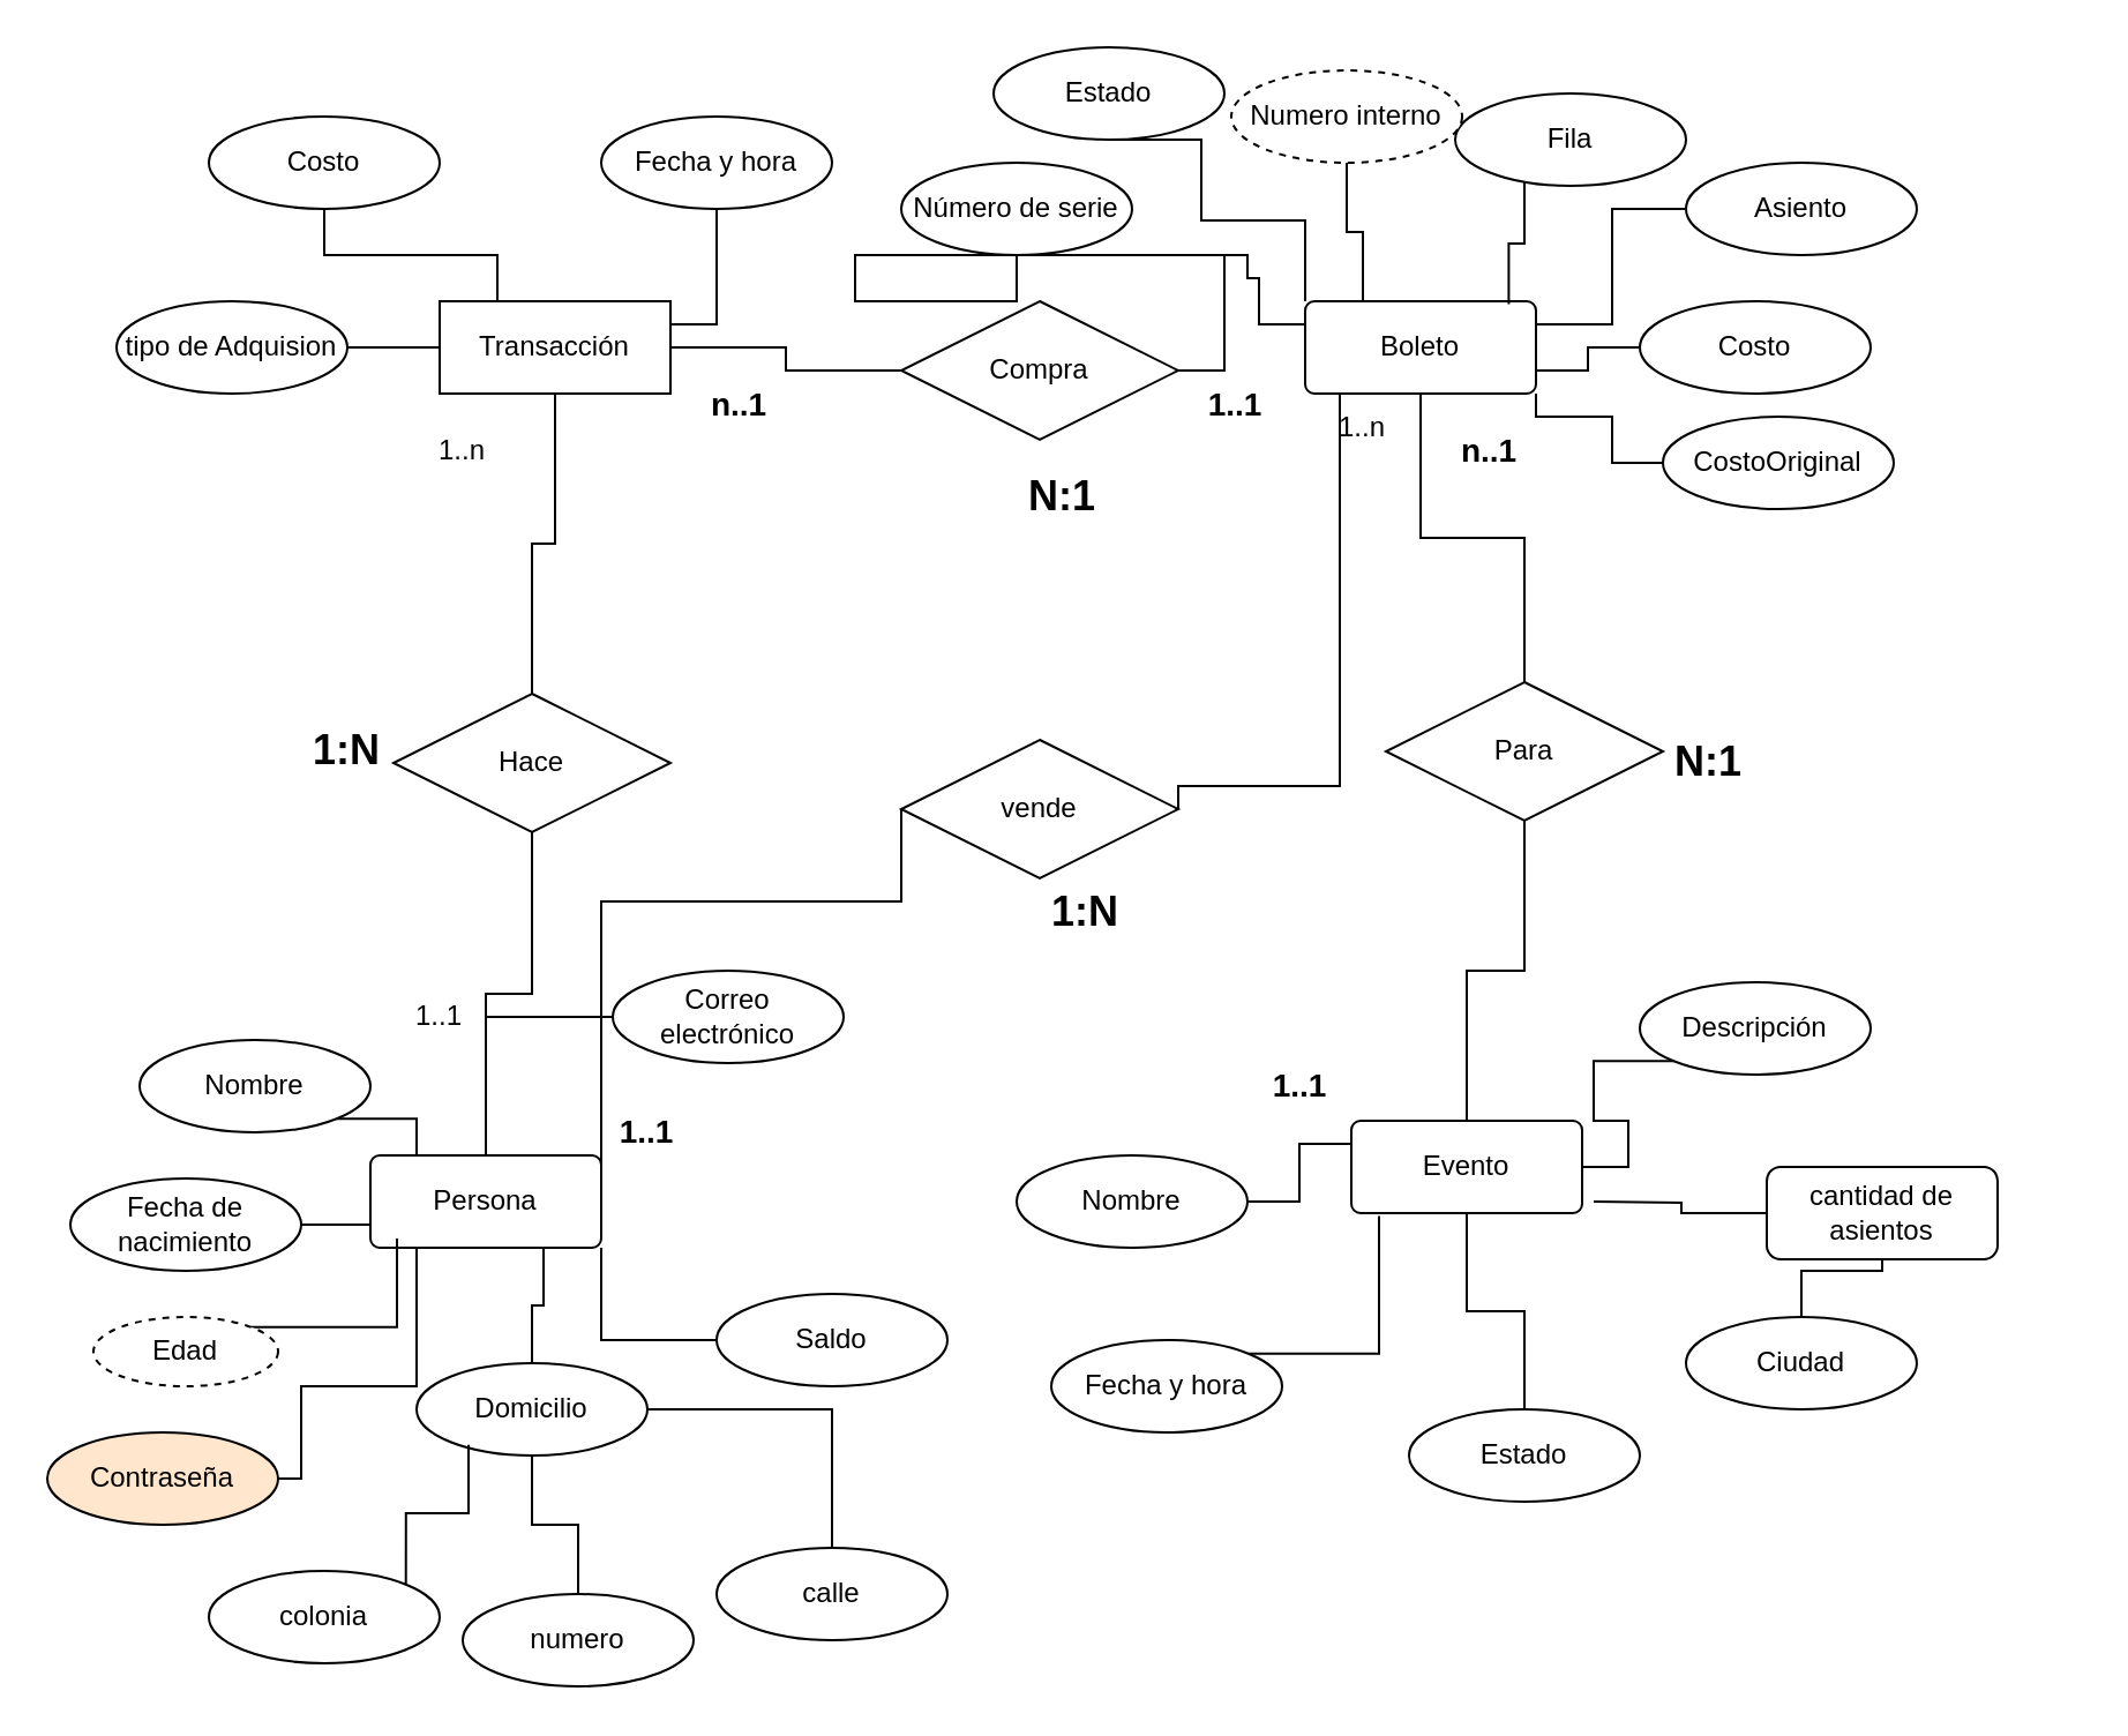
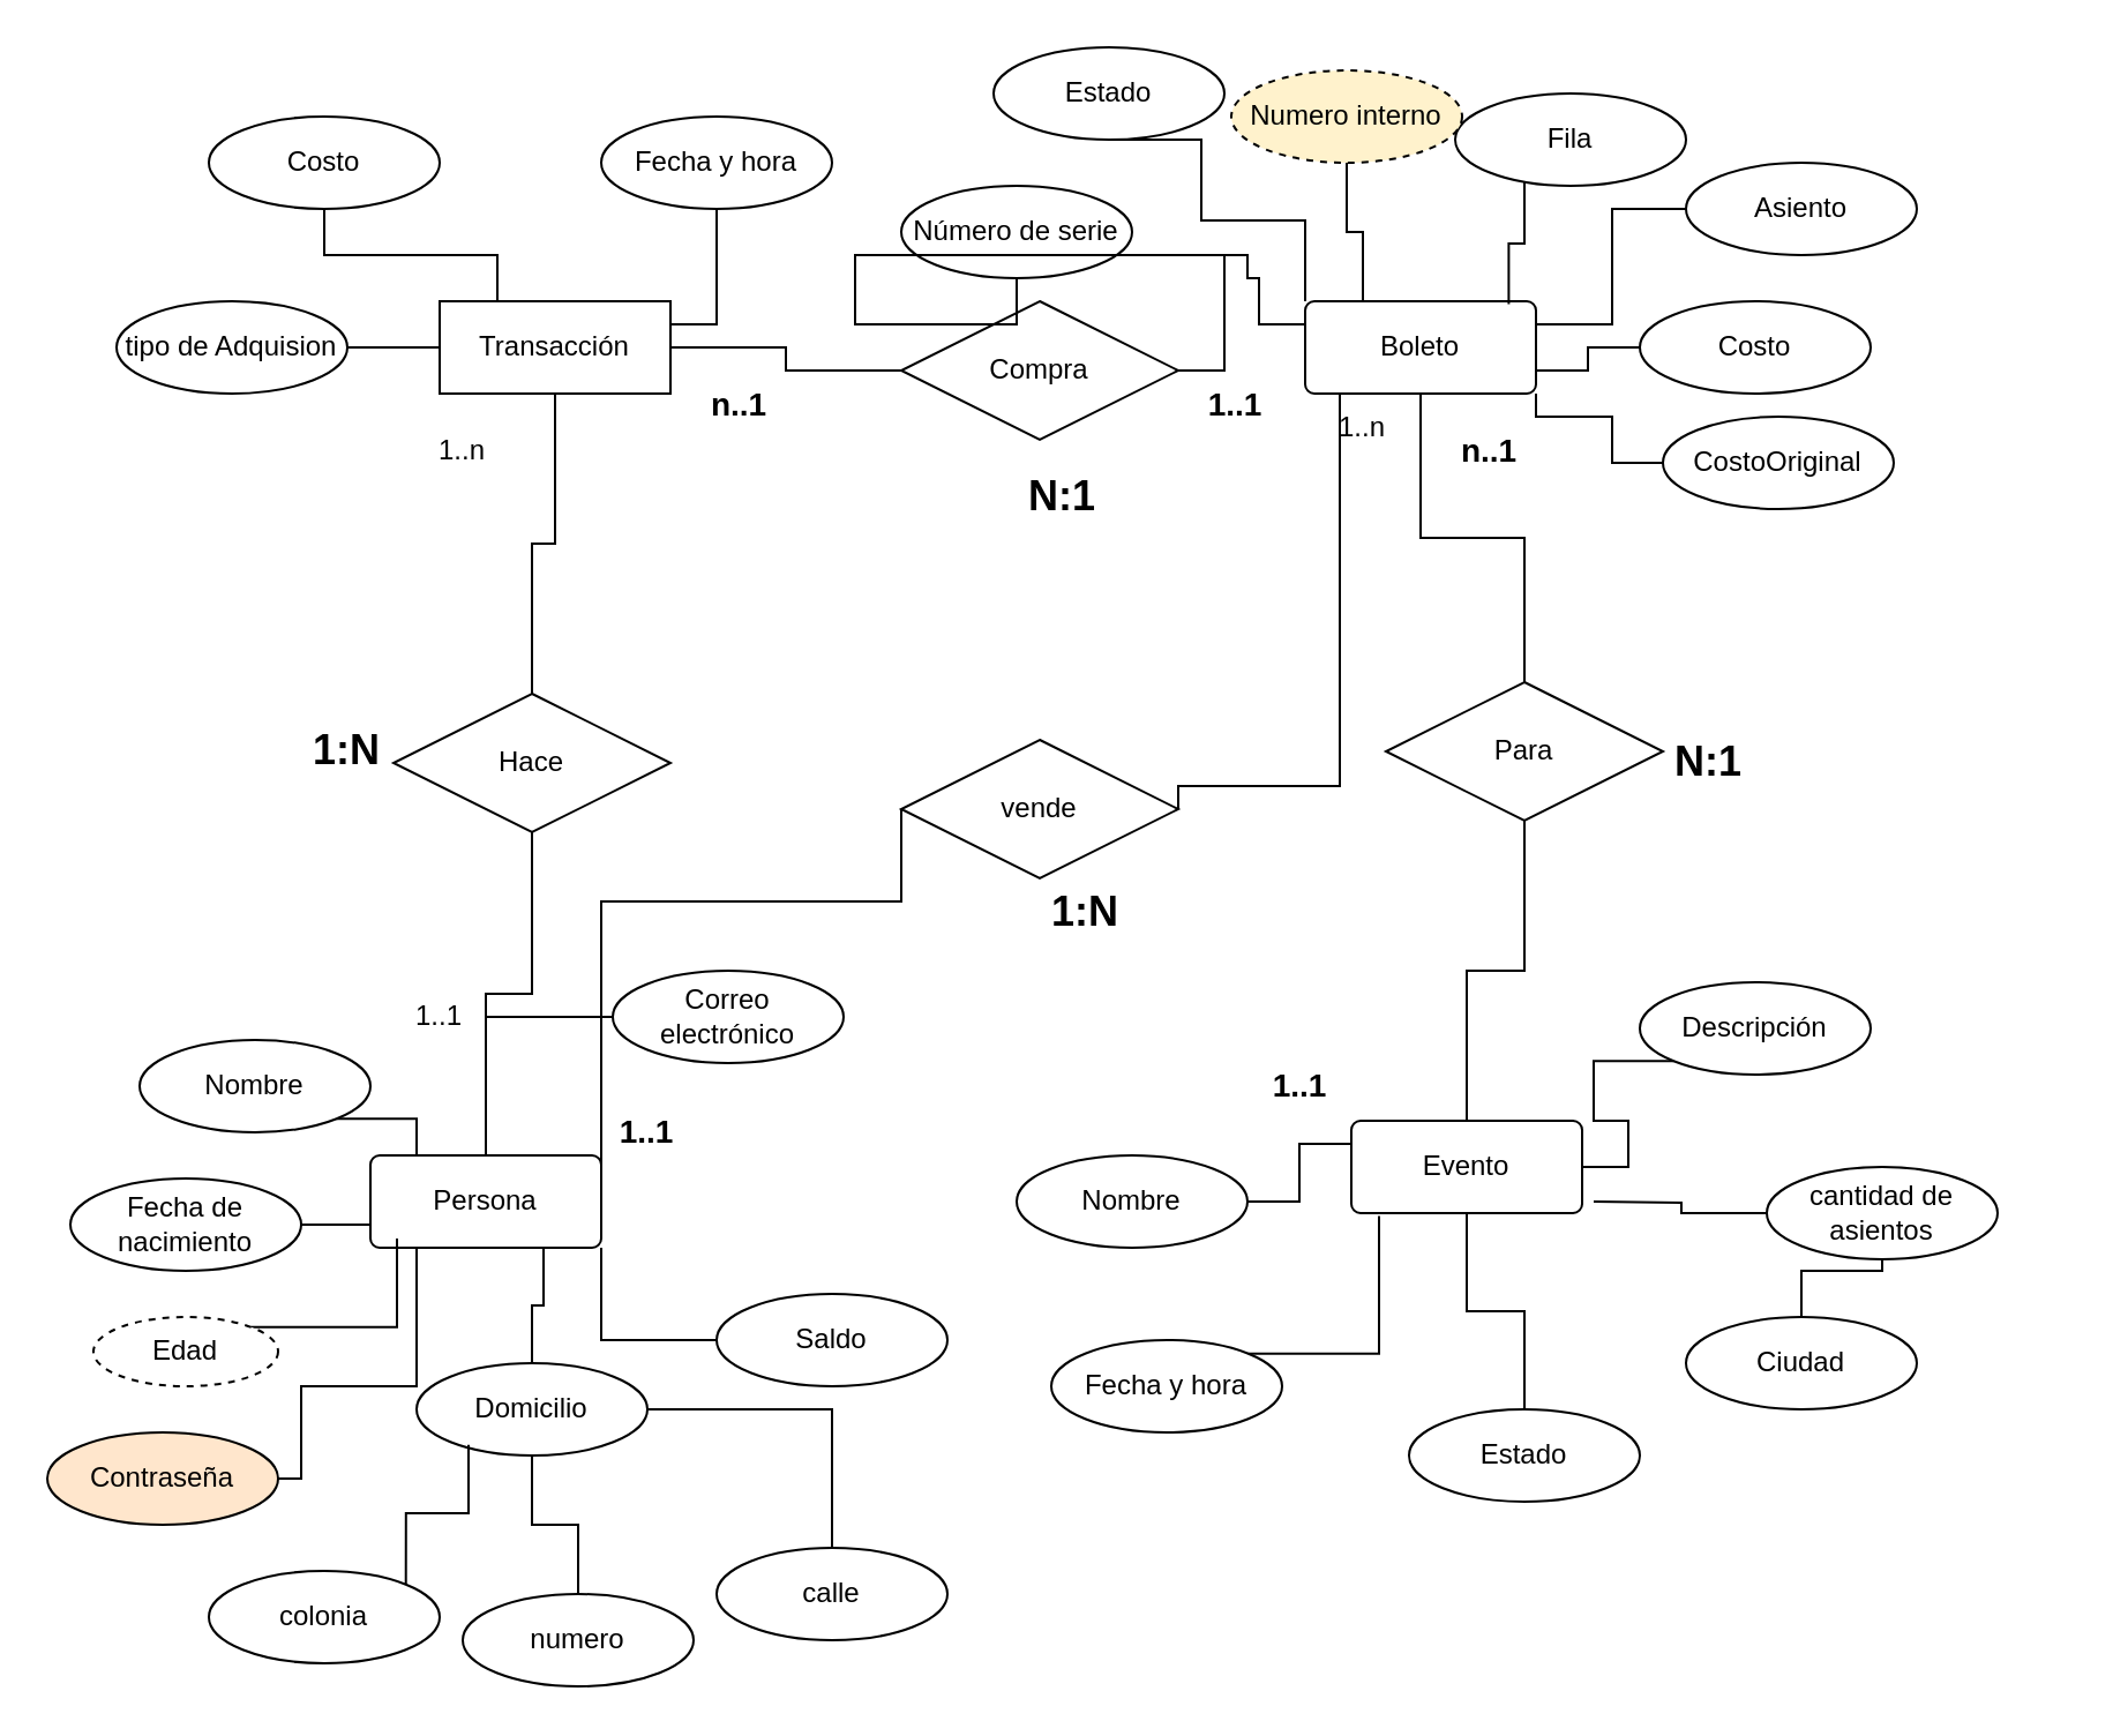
- <mxCell id="31" value="Numero interno" style="ellipse;whiteSpace=wrap;html=1;align=center;dashed=1;" parent="1" vertex="1"><mxGeometry x="533" y="30" width="100" height="40" as="geometry" /></mxCell>
+ <mxCell id="31" value="Numero interno" style="ellipse;whiteSpace=wrap;html=1;align=center;dashed=1;fillColor=#fff2cc;" parent="1" vertex="1"><mxGeometry x="533" y="30" width="100" height="40" as="geometry" /></mxCell>
- <mxCell id="27" value="Número de serie" style="ellipse;whiteSpace=wrap;html=1;align=center;" parent="1" vertex="1"><mxGeometry x="390" y="70" width="100" height="40" as="geometry" /></mxCell>
+ <mxCell id="27" value="Número de serie" style="ellipse;whiteSpace=wrap;html=1;align=center;" parent="1" vertex="1"><mxGeometry x="390" y="80" width="100" height="40" as="geometry" /></mxCell>
- <mxCell id="72" value="cantidad de asientos" style="whiteSpace=wrap;html=1;align=center;rounded=1;" parent="1" vertex="1"><mxGeometry x="765" y="505" width="100" height="40" as="geometry" /></mxCell>
+ <mxCell id="72" value="cantidad de asientos" style="ellipse;whiteSpace=wrap;html=1;align=center;" parent="1" vertex="1"><mxGeometry x="765" y="505" width="100" height="40" as="geometry" /></mxCell>
